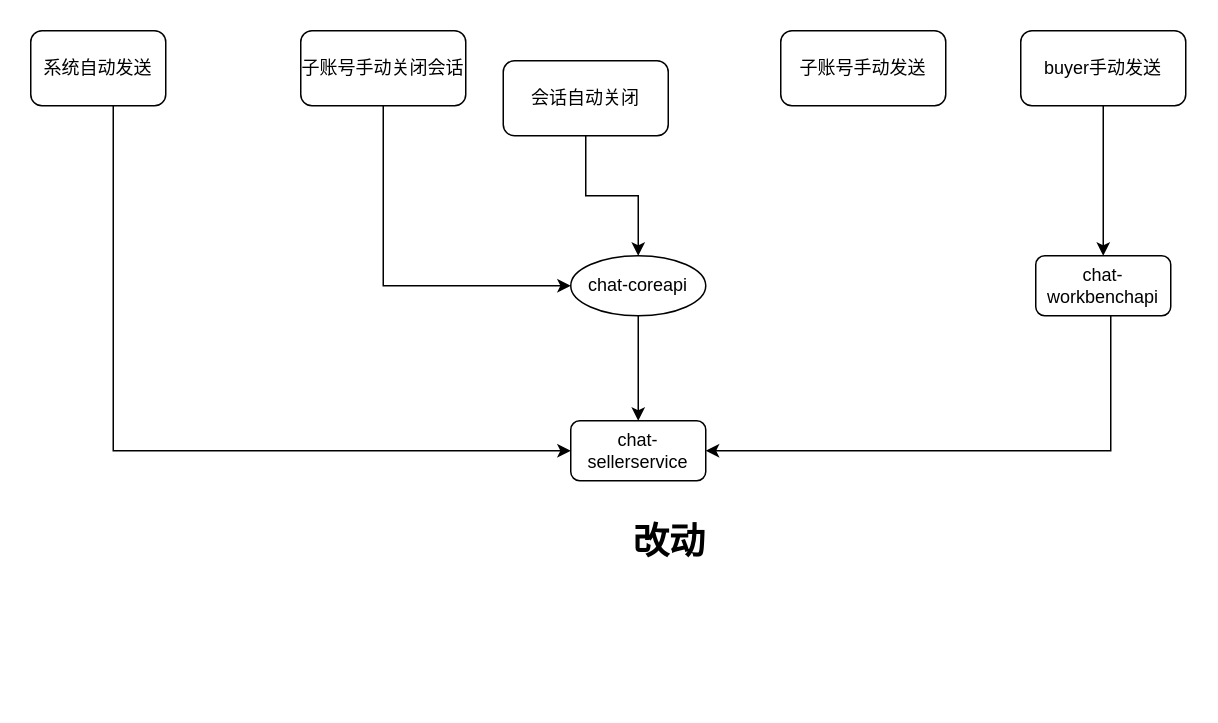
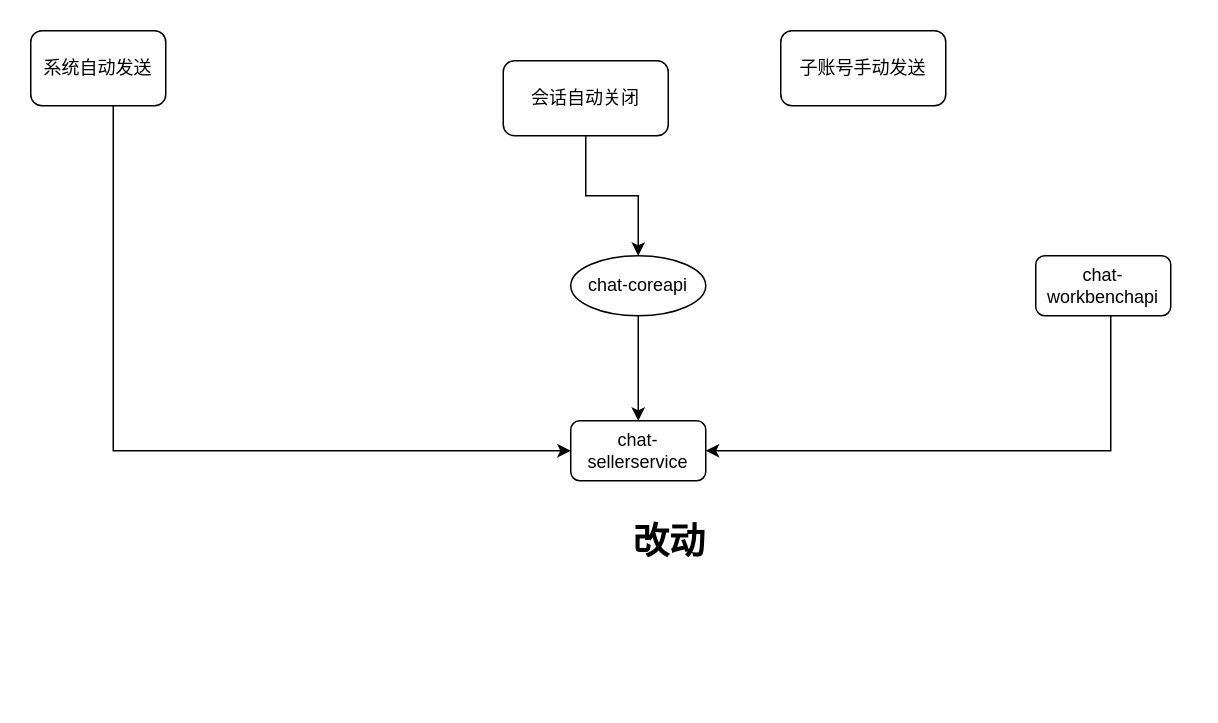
- <mxCell id="3" value="子账号手动关闭会话" style="rounded=1;whiteSpace=wrap;html=1;" vertex="1" parent="1"><mxGeometry x="200" y="20" width="110" height="50" as="geometry" /></mxCell>
- <mxCell id="10" value="buyer手动发送" style="rounded=1;whiteSpace=wrap;html=1;" vertex="1" parent="1"><mxGeometry x="680" y="20" width="110" height="50" as="geometry" /></mxCell>
- <mxCell id="9" style="edgeStyle=orthogonalEdgeStyle;rounded=0;orthogonalLoop=1;jettySize=auto;html=1;entryX=0.5;entryY=0;entryDx=0;entryDy=0;" edge="1" parent="1" source="10" target="15"><mxGeometry relative="1" as="geometry" /></mxCell>
- <mxCell id="2" style="edgeStyle=orthogonalEdgeStyle;rounded=0;orthogonalLoop=1;jettySize=auto;html=1;entryX=0;entryY=0.5;entryDx=0;entryDy=0;" edge="1" parent="1" source="3" target="12"><mxGeometry relative="1" as="geometry"><Array as="points"><mxPoint x="255" y="190" /></Array></mxGeometry></mxCell>
